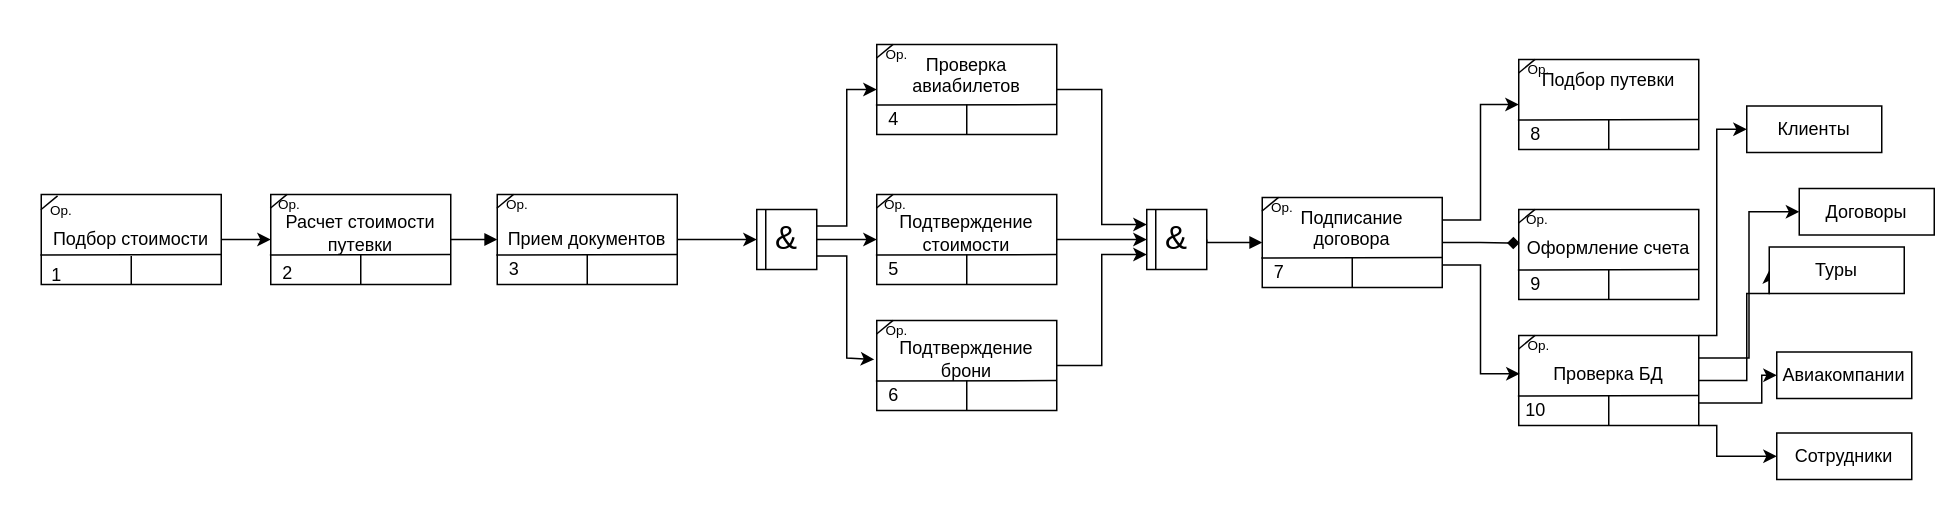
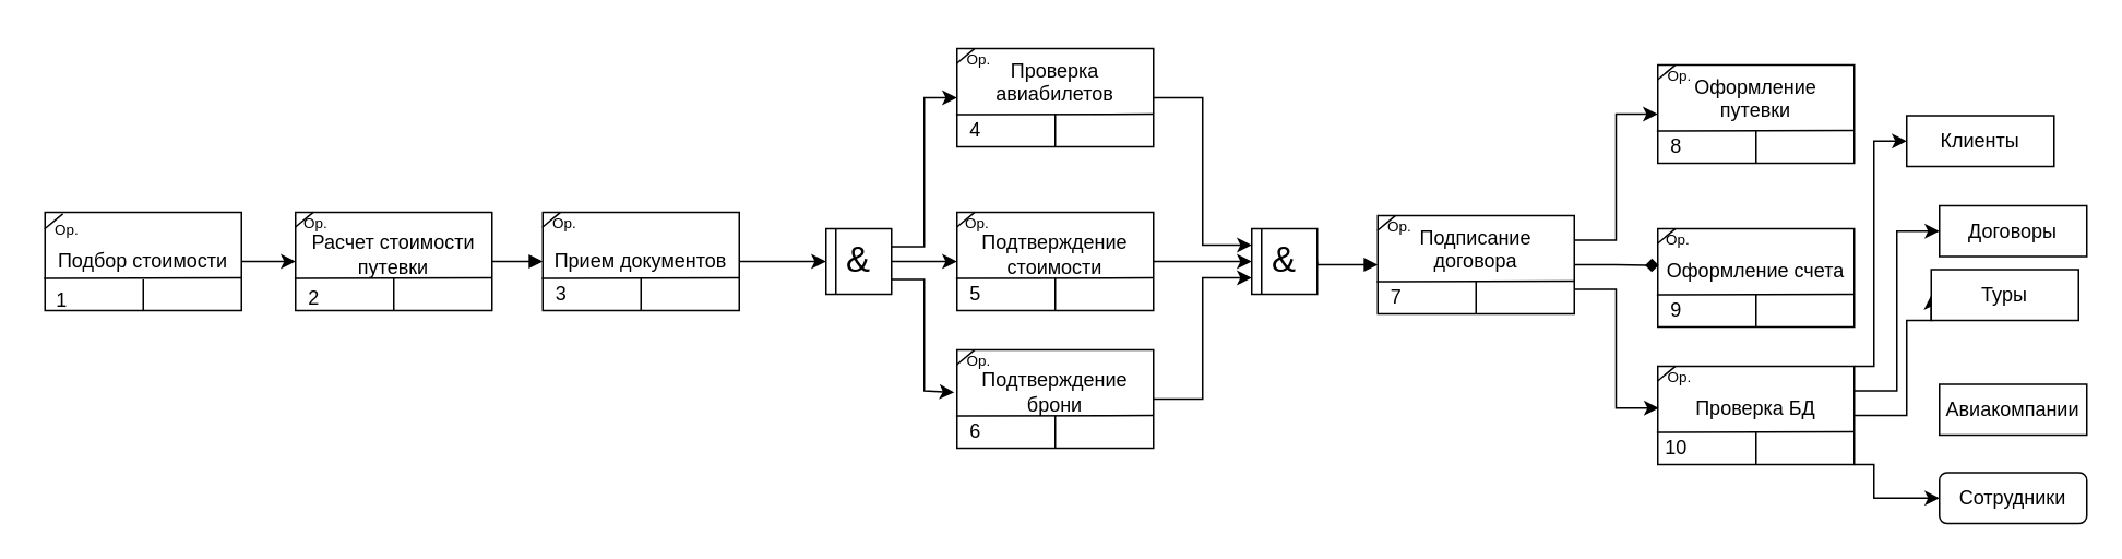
- <mxCell id="37" value="Подбор путевки" style="rounded=0;whiteSpace=wrap;html=1;verticalAlign=top;" parent="1" vertex="1"><mxGeometry x="1012" y="39" width="120" height="60" as="geometry" /></mxCell>
+ <mxCell id="37" value="Оформление путевки" style="rounded=0;whiteSpace=wrap;html=1;verticalAlign=top;" parent="1" vertex="1"><mxGeometry x="1012" y="39" width="120" height="60" as="geometry" /></mxCell>
- <mxCell id="71" value="Договоры" style="rounded=0;whiteSpace=wrap;html=1;" parent="1" vertex="1"><mxGeometry x="1199" y="125" width="90" height="31" as="geometry" /></mxCell>
+ <mxCell id="71" value="Договоры" style="rounded=0;whiteSpace=wrap;html=1;" parent="1" vertex="1"><mxGeometry x="1184" y="125" width="90" height="31" as="geometry" /></mxCell>
- <mxCell id="52" style="edgeStyle=orthogonalEdgeStyle;rounded=0;orthogonalLoop=1;jettySize=auto;html=1;exitX=1;exitY=0.75;exitDx=0;exitDy=0;entryX=0;entryY=0.5;entryDx=0;entryDy=0;" parent="1" source="54" target="73" edge="1"><mxGeometry relative="1" as="geometry"><Array as="points"><mxPoint x="1174" y="268" /><mxPoint x="1174" y="250" /></Array></mxGeometry></mxCell>
- <mxCell id="74" value="Сотрудники" style="rounded=0;whiteSpace=wrap;html=1;" parent="1" vertex="1"><mxGeometry x="1184" y="288" width="90" height="31" as="geometry" /></mxCell>
+ <mxCell id="74" value="Сотрудники" style="whiteSpace=wrap;html=1;rounded=1;" parent="1" vertex="1"><mxGeometry x="1184" y="288" width="90" height="31" as="geometry" /></mxCell>
